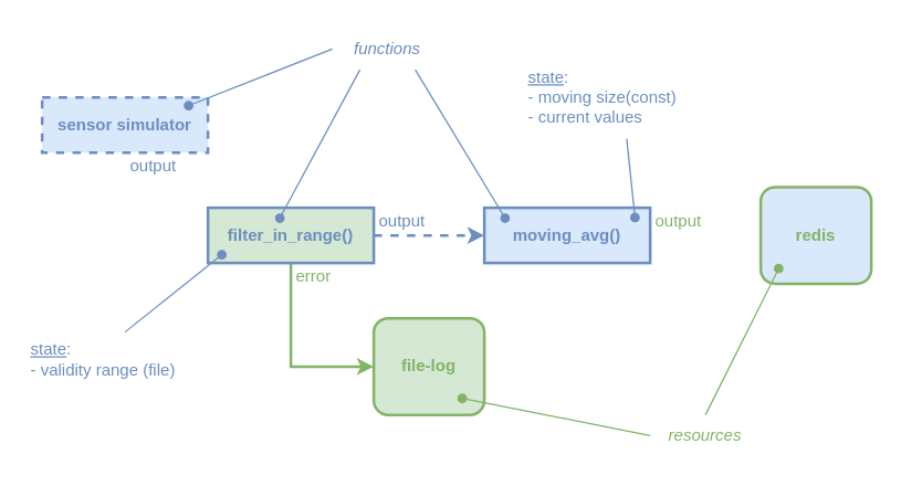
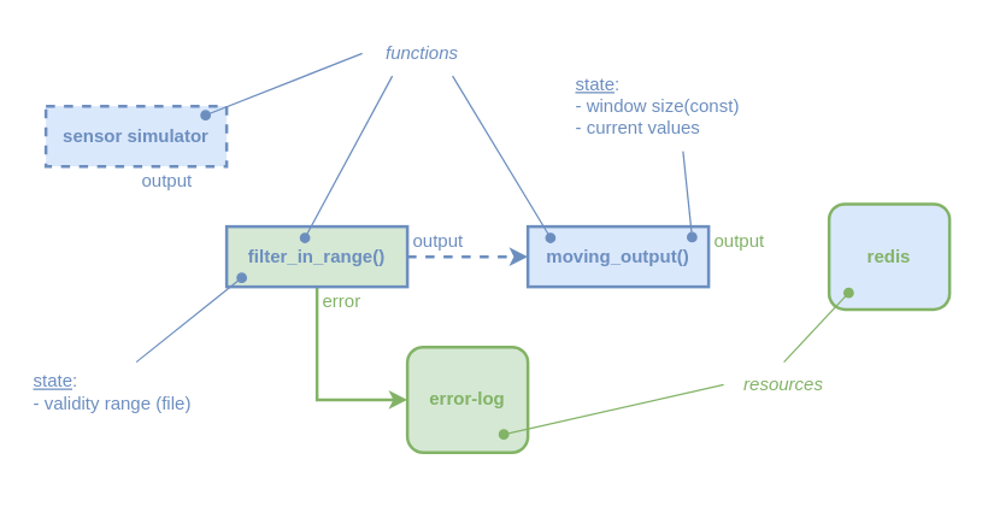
- <mxCell id="16" value="&lt;u&gt;state&lt;/u&gt;:&lt;br&gt;- moving size(const)&lt;br&gt;- current values" style="text;html=1;strokeColor=none;fillColor=none;align=left;verticalAlign=middle;whiteSpace=wrap;rounded=0;fontStyle=0;fontColor=#6C8EBF;" parent="1" vertex="1"><mxGeometry x="380" y="40" width="146" height="60" as="geometry" /></mxCell>
+ <mxCell id="16" value="&lt;u&gt;state&lt;/u&gt;:&lt;br&gt;- window size(const)&lt;br&gt;- current values" style="text;html=1;strokeColor=none;fillColor=none;align=left;verticalAlign=middle;whiteSpace=wrap;rounded=0;fontStyle=0;fontColor=#6C8EBF;" parent="1" vertex="1"><mxGeometry x="380" y="40" width="146" height="60" as="geometry" /></mxCell>
- <mxCell id="6" value="moving_avg()" style="rounded=0;whiteSpace=wrap;html=1;fillColor=#dae8fc;strokeColor=#6c8ebf;fontStyle=1;fontColor=#6C8EBF;strokeWidth=2;" parent="1" vertex="1"><mxGeometry x="350" y="150" width="120" height="40" as="geometry" /></mxCell>
+ <mxCell id="6" value="moving_output()" style="rounded=0;whiteSpace=wrap;html=1;fillColor=#dae8fc;strokeColor=#6c8ebf;fontStyle=1;fontColor=#6C8EBF;strokeWidth=2;" parent="1" vertex="1"><mxGeometry x="350" y="150" width="120" height="40" as="geometry" /></mxCell>
- <mxCell id="7" value="file-log" style="rounded=1;whiteSpace=wrap;html=1;fillColor=#d5e8d4;strokeColor=#82b366;fontColor=#82B366;fontStyle=1;strokeWidth=2;" parent="1" vertex="1"><mxGeometry x="270" y="230" width="80" height="70" as="geometry" /></mxCell>
+ <mxCell id="7" value="error-log" style="rounded=1;whiteSpace=wrap;html=1;fillColor=#d5e8d4;strokeColor=#82b366;fontColor=#82B366;fontStyle=1;strokeWidth=2;" parent="1" vertex="1"><mxGeometry x="270" y="230" width="80" height="70" as="geometry" /></mxCell>
- <mxCell id="9" value="resources" style="text;html=1;strokeColor=none;fillColor=none;align=center;verticalAlign=middle;whiteSpace=wrap;rounded=0;fontColor=#82B366;fontStyle=2" parent="1" vertex="1"><mxGeometry x="470" y="300" width="80" height="30" as="geometry" /></mxCell>
+ <mxCell id="9" value="resources" style="text;html=1;strokeColor=none;fillColor=none;align=center;verticalAlign=middle;whiteSpace=wrap;rounded=0;fontColor=#82B366;fontStyle=2" parent="1" vertex="1"><mxGeometry x="480" y="240" width="80" height="30" as="geometry" /></mxCell>
